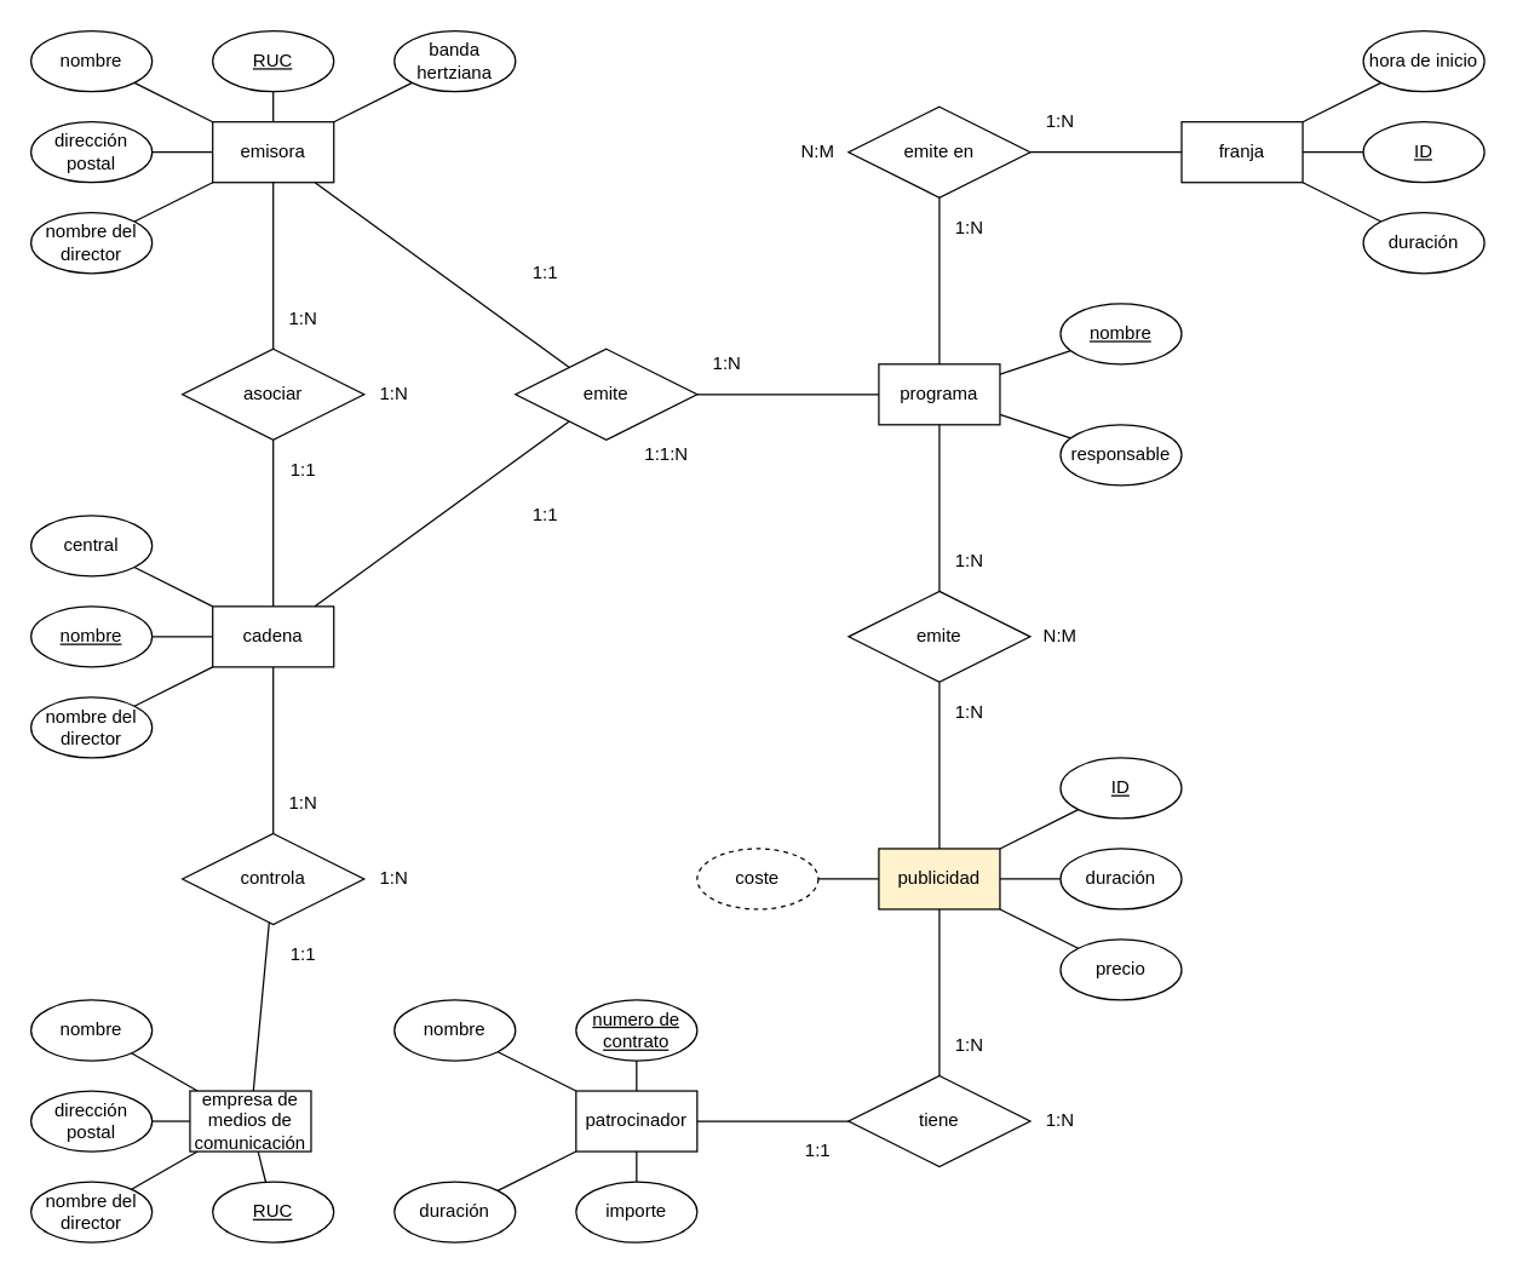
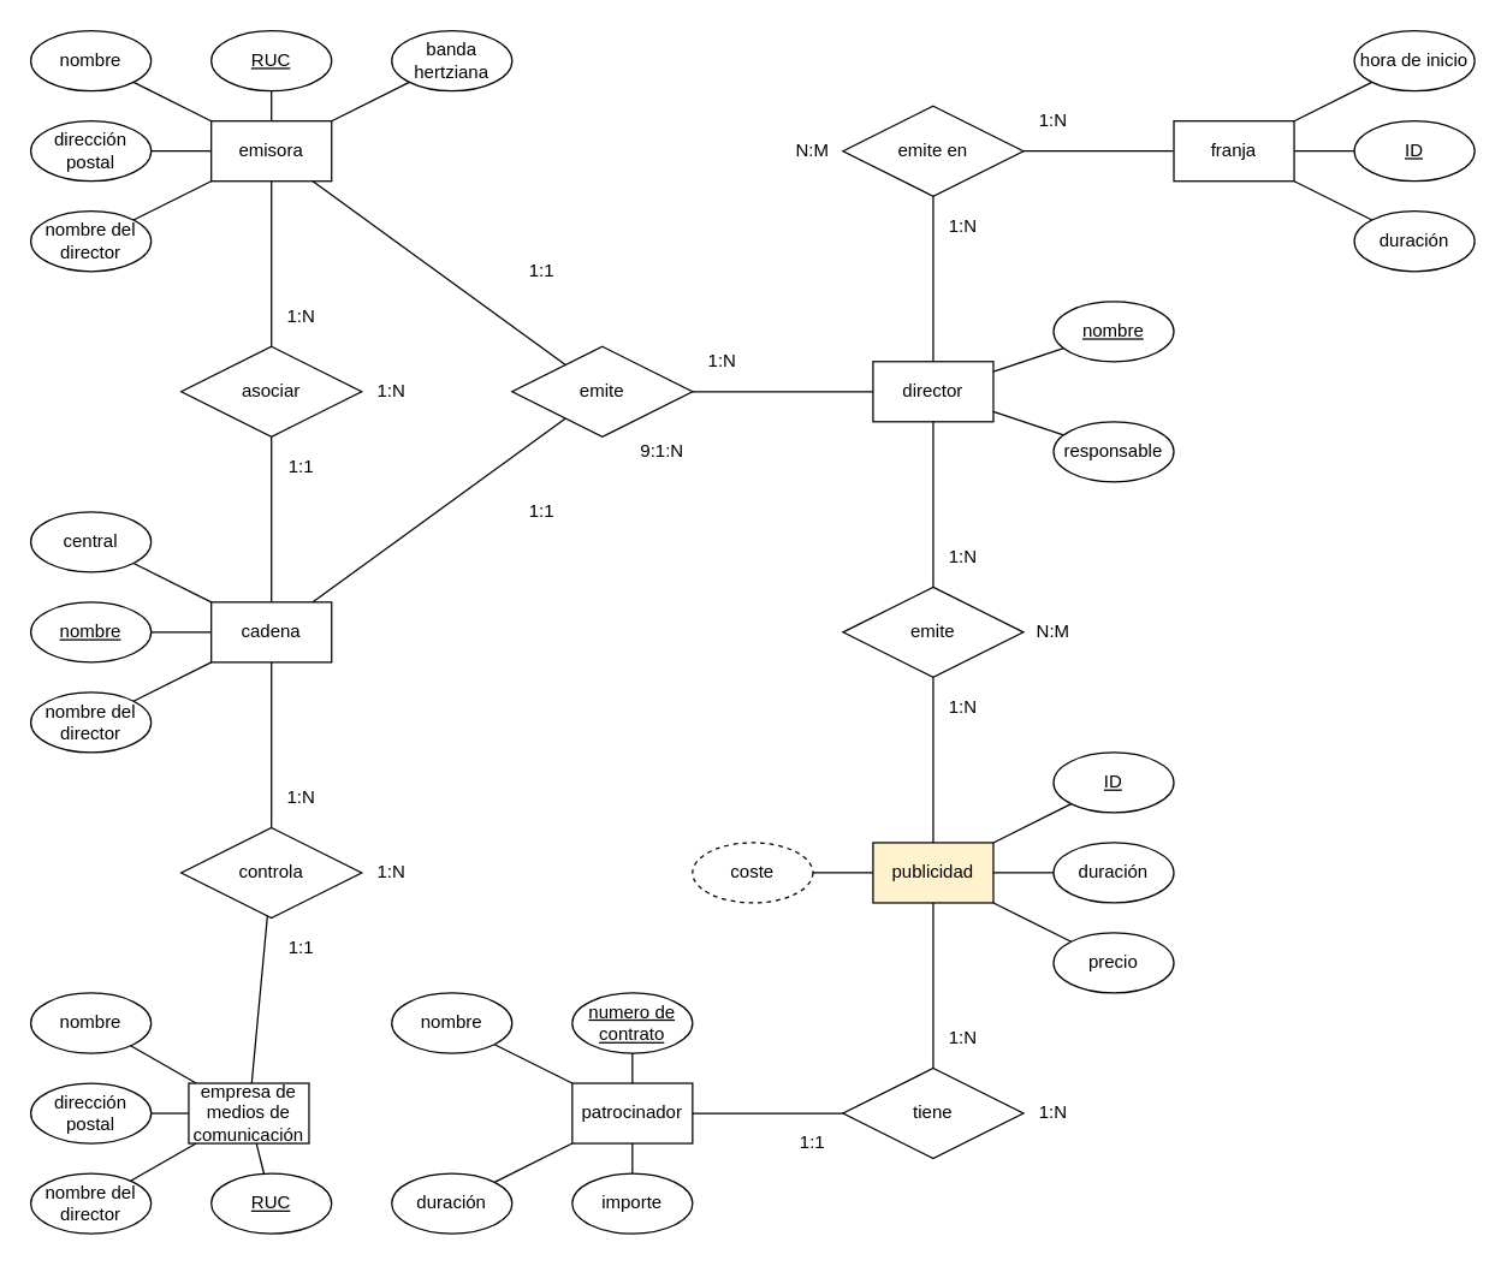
- <mxCell id="28" value="programa" style="whiteSpace=wrap;html=1;align=center;" parent="1" vertex="1"><mxGeometry x="580" y="240" width="80" height="40" as="geometry" /></mxCell>
+ <mxCell id="28" value="director" style="whiteSpace=wrap;html=1;align=center;" parent="1" vertex="1"><mxGeometry x="580" y="240" width="80" height="40" as="geometry" /></mxCell>
- <mxCell id="94" value="1:1:N" style="text;html=1;strokeColor=none;fillColor=none;align=center;verticalAlign=middle;whiteSpace=wrap;rounded=0;" parent="1" vertex="1"><mxGeometry x="420" y="280" width="40" height="40" as="geometry" /></mxCell>
+ <mxCell id="94" value="9:1:N" style="text;html=1;strokeColor=none;fillColor=none;align=center;verticalAlign=middle;whiteSpace=wrap;rounded=0;" parent="1" vertex="1"><mxGeometry x="420" y="280" width="40" height="40" as="geometry" /></mxCell>
